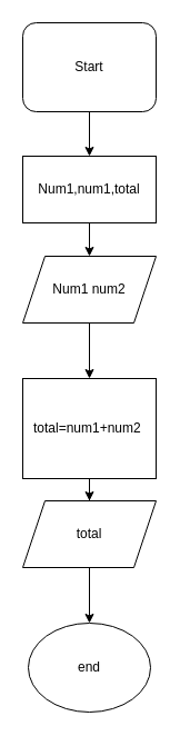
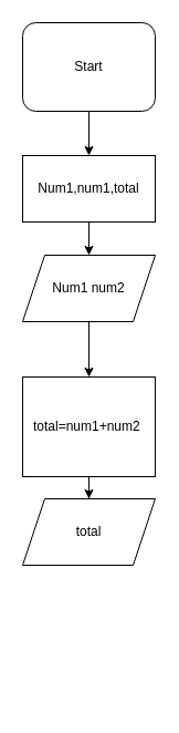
- <mxCell id="10" value="" style="edgeStyle=orthogonalEdgeStyle;rounded=0;orthogonalLoop=1;jettySize=auto;html=1;" edge="1" parent="1" source="11" target="12"><mxGeometry relative="1" as="geometry" /></mxCell>
- <mxCell id="12" value="&lt;font style=&quot;vertical-align: inherit;&quot;&gt;&lt;font style=&quot;vertical-align: inherit;&quot;&gt;end&lt;/font&gt;&lt;/font&gt;" style="ellipse;whiteSpace=wrap;html=1;" vertex="1" parent="1"><mxGeometry x="25" y="560" width="110" height="80" as="geometry" /></mxCell>
